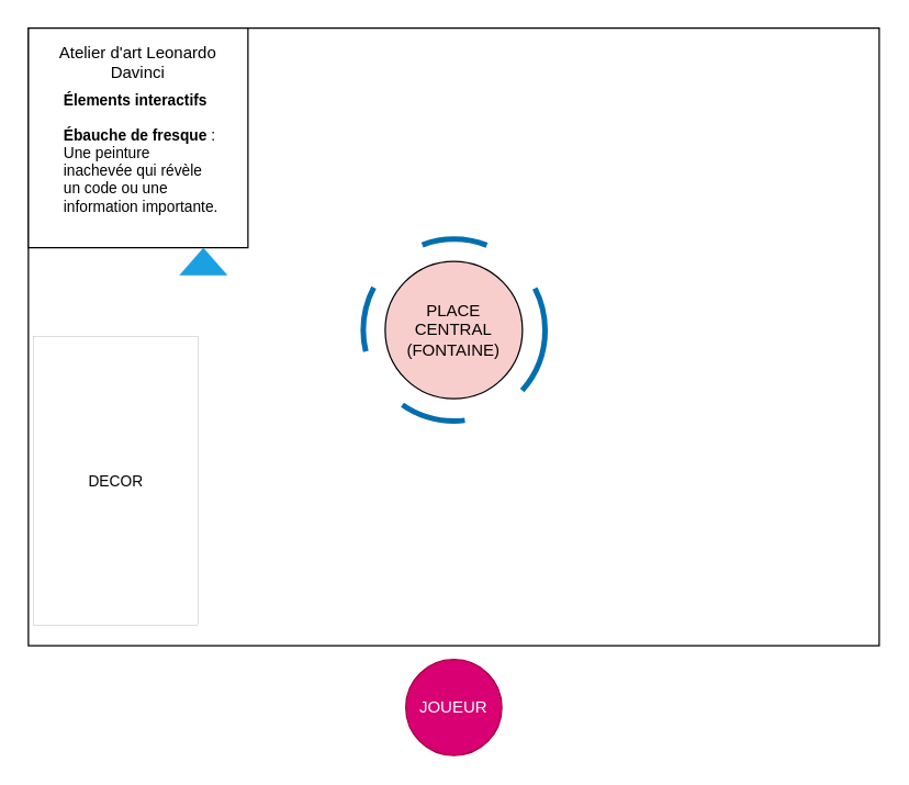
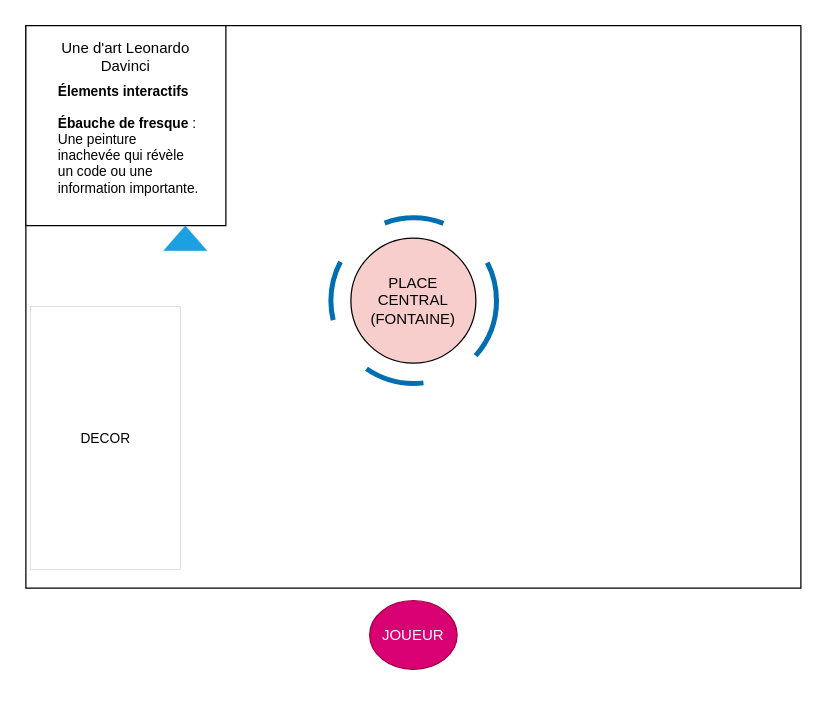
- <mxCell id="6" value="Atelier d'art Leonardo Davinci" style="text;html=1;strokeColor=none;fillColor=none;align=center;verticalAlign=middle;whiteSpace=wrap;rounded=0;" vertex="1" parent="1"><mxGeometry x="30" y="30" width="140" height="30" as="geometry" /></mxCell>
+ <mxCell id="6" value="Une d'art Leonardo Davinci" style="text;html=1;strokeColor=none;fillColor=none;align=center;verticalAlign=middle;whiteSpace=wrap;rounded=0;" vertex="1" parent="1"><mxGeometry x="30" y="30" width="140" height="30" as="geometry" /></mxCell>
- <mxCell id="3" value="JOUEUR" style="ellipse;whiteSpace=wrap;html=1;aspect=fixed;fillColor=#d80073;fontColor=#ffffff;strokeColor=#A50040;" vertex="1" parent="1"><mxGeometry x="295" y="480" width="70" height="70" as="geometry" /></mxCell>
+ <mxCell id="3" value="JOUEUR" style="ellipse;whiteSpace=wrap;html=1;aspect=fixed;fillColor=#d80073;fontColor=#ffffff;strokeColor=#A50040;" vertex="1" parent="1"><mxGeometry x="295" y="480" width="70" height="55" as="geometry" /></mxCell>
